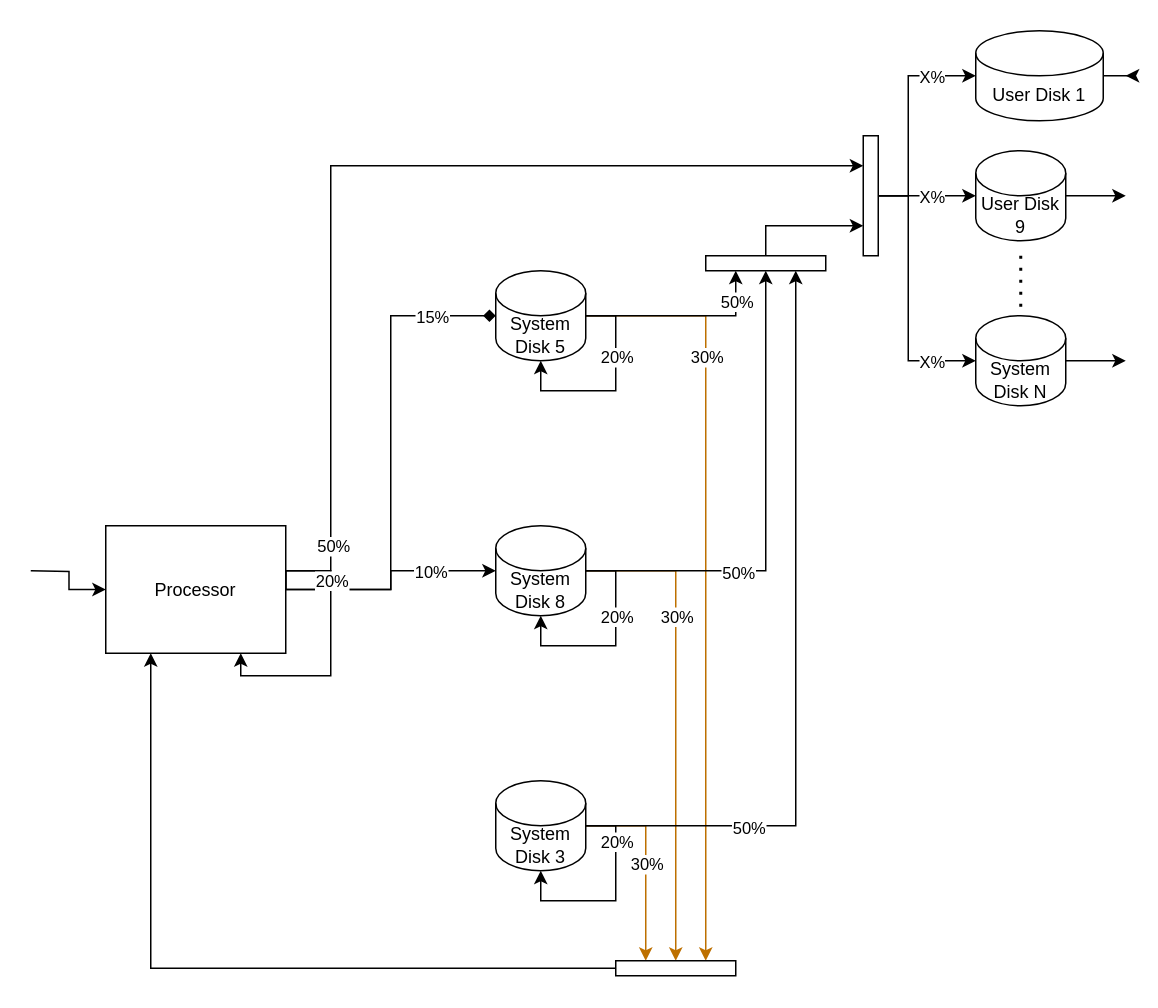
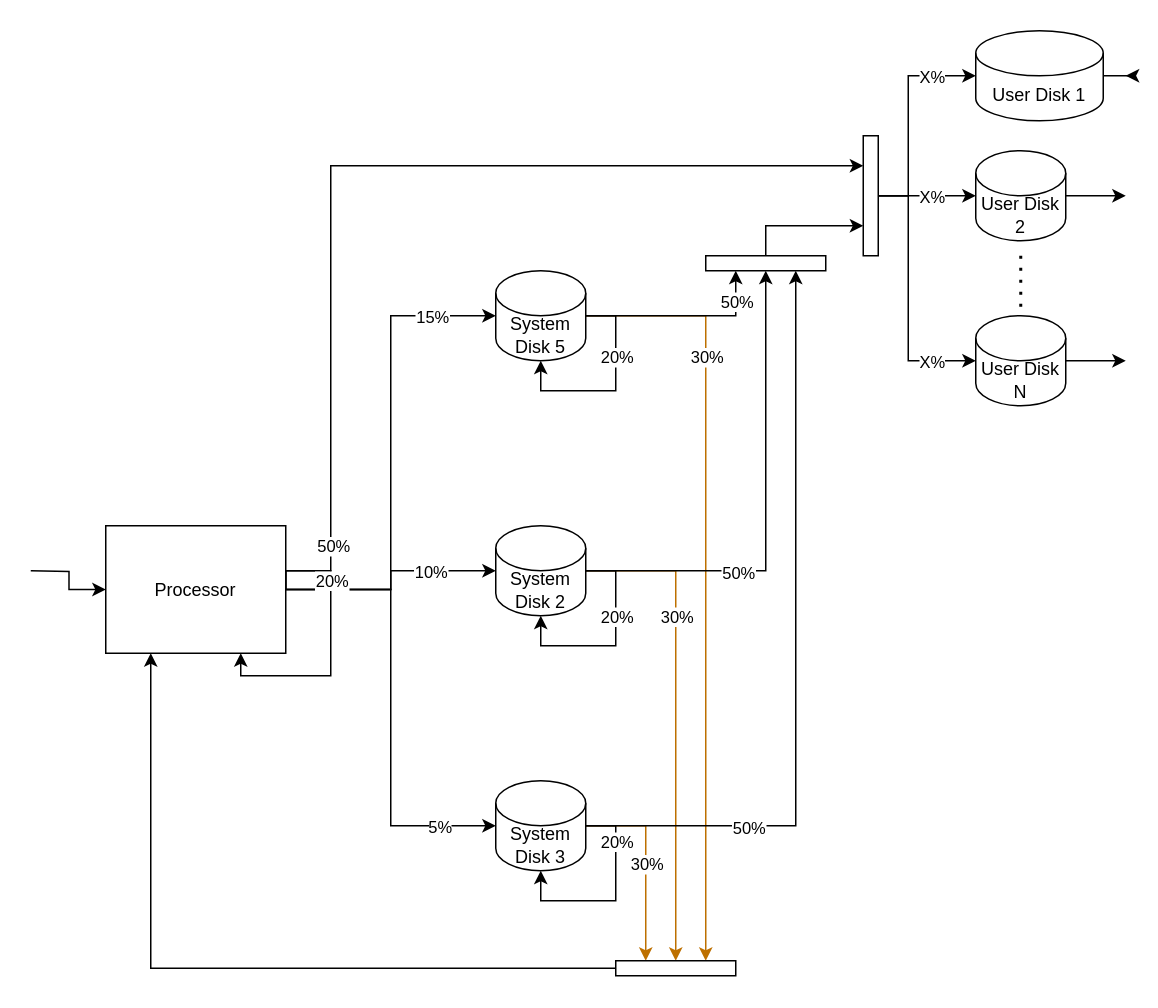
- <mxCell id="30" value="User Disk 9" style="shape=cylinder3;whiteSpace=wrap;html=1;boundedLbl=1;backgroundOutline=1;size=15;" vertex="1" parent="1"><mxGeometry x="650" y="100" width="60" height="60" as="geometry" /></mxCell>
+ <mxCell id="30" value="User Disk 2" style="shape=cylinder3;whiteSpace=wrap;html=1;boundedLbl=1;backgroundOutline=1;size=15;" vertex="1" parent="1"><mxGeometry x="650" y="100" width="60" height="60" as="geometry" /></mxCell>
- <mxCell id="23" style="edgeStyle=orthogonalEdgeStyle;rounded=0;orthogonalLoop=1;jettySize=auto;html=1;entryX=0;entryY=0.5;entryDx=0;entryDy=0;entryPerimeter=0;endArrow=diamond;" edge="1" parent="1" source="22" target="10"><mxGeometry relative="1" as="geometry" /></mxCell>
+ <mxCell id="23" style="edgeStyle=orthogonalEdgeStyle;rounded=0;orthogonalLoop=1;jettySize=auto;html=1;entryX=0;entryY=0.5;entryDx=0;entryDy=0;entryPerimeter=0;" edge="1" parent="1" source="22" target="10"><mxGeometry relative="1" as="geometry" /></mxCell>
- <mxCell id="33" value="System Disk N" style="shape=cylinder3;whiteSpace=wrap;html=1;boundedLbl=1;backgroundOutline=1;size=15;" vertex="1" parent="1"><mxGeometry x="650" y="210" width="60" height="60" as="geometry" /></mxCell>
+ <mxCell id="33" value="User Disk N" style="shape=cylinder3;whiteSpace=wrap;html=1;boundedLbl=1;backgroundOutline=1;size=15;" vertex="1" parent="1"><mxGeometry x="650" y="210" width="60" height="60" as="geometry" /></mxCell>
- <mxCell id="13" value="System Disk 8" style="shape=cylinder3;whiteSpace=wrap;html=1;boundedLbl=1;backgroundOutline=1;size=15;" vertex="1" parent="1"><mxGeometry x="330" y="350" width="60" height="60" as="geometry" /></mxCell>
+ <mxCell id="13" value="System Disk 2" style="shape=cylinder3;whiteSpace=wrap;html=1;boundedLbl=1;backgroundOutline=1;size=15;" vertex="1" parent="1"><mxGeometry x="330" y="350" width="60" height="60" as="geometry" /></mxCell>
+ <mxCell id="27" style="edgeStyle=orthogonalEdgeStyle;rounded=0;orthogonalLoop=1;jettySize=auto;html=1;entryX=0;entryY=0.5;entryDx=0;entryDy=0;entryPerimeter=0;" edge="1" parent="1" source="22" target="16"><mxGeometry relative="1" as="geometry" /></mxCell>
+ <mxCell id="28" value="5%" style="edgeLabel;html=1;align=center;verticalAlign=middle;resizable=0;points=[];" vertex="1" connectable="0" parent="27"><mxGeometry x="0.648" y="2" relative="1" as="geometry"><mxPoint x="15" y="2" as="offset" /></mxGeometry></mxCell>
